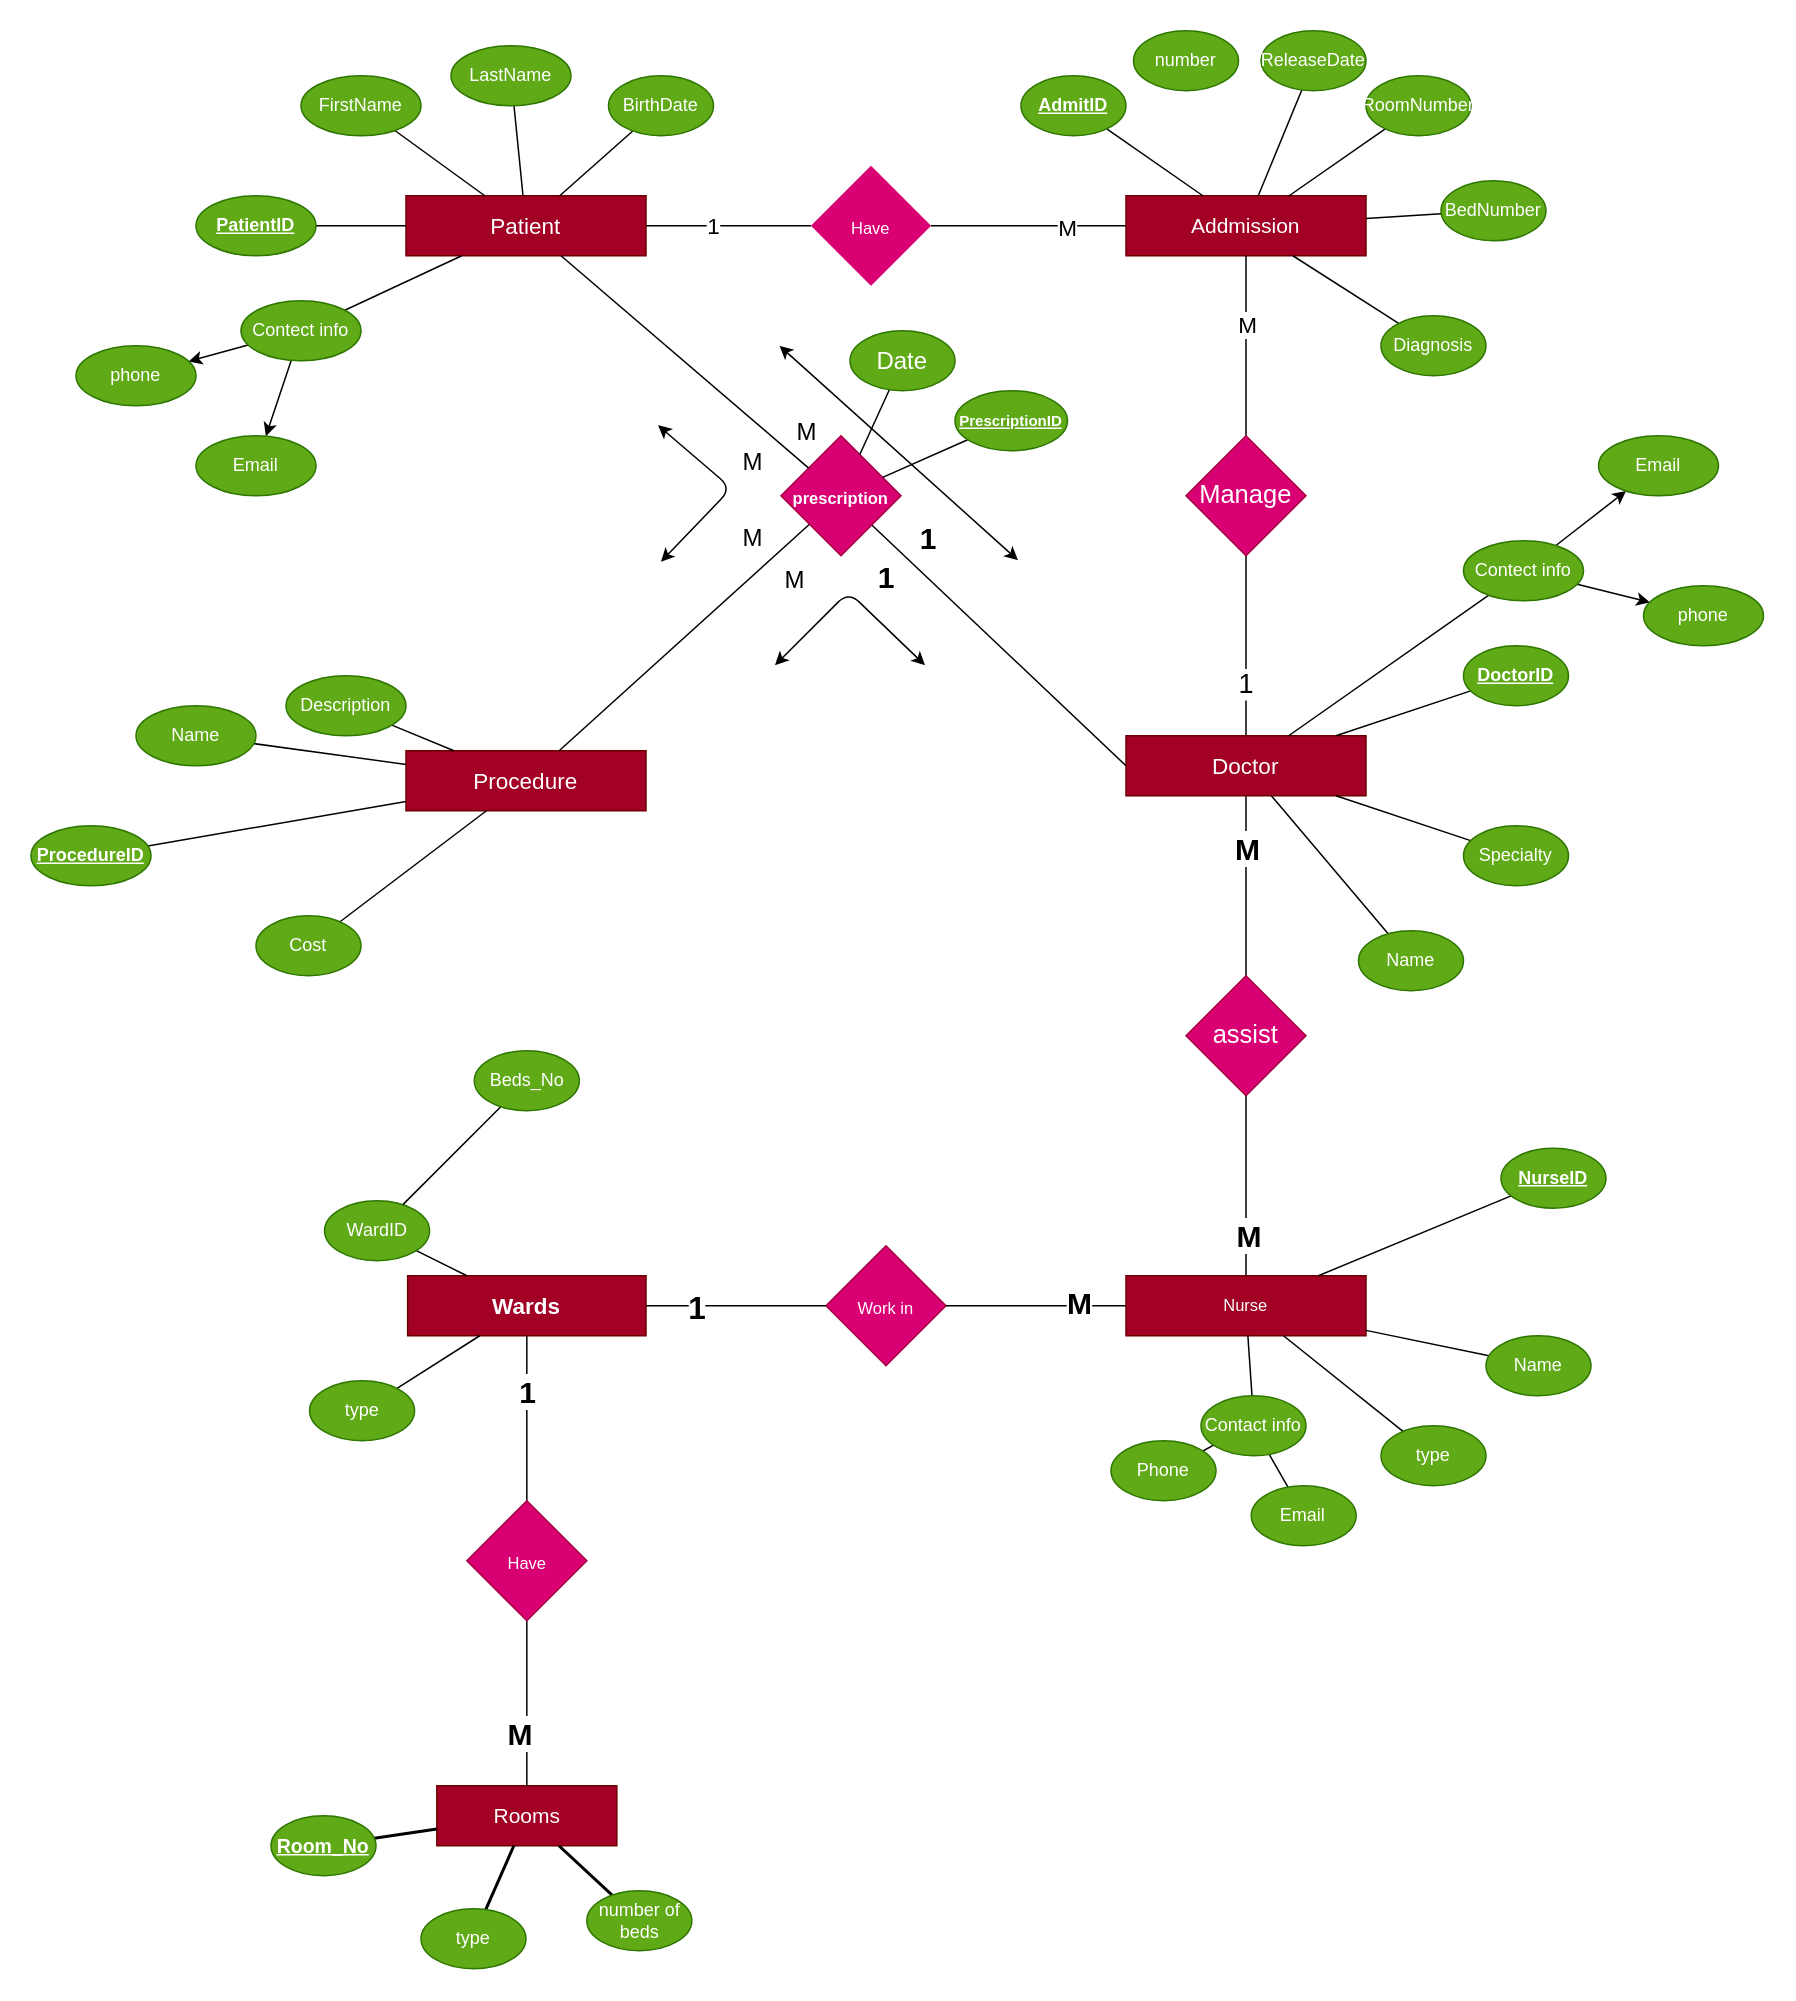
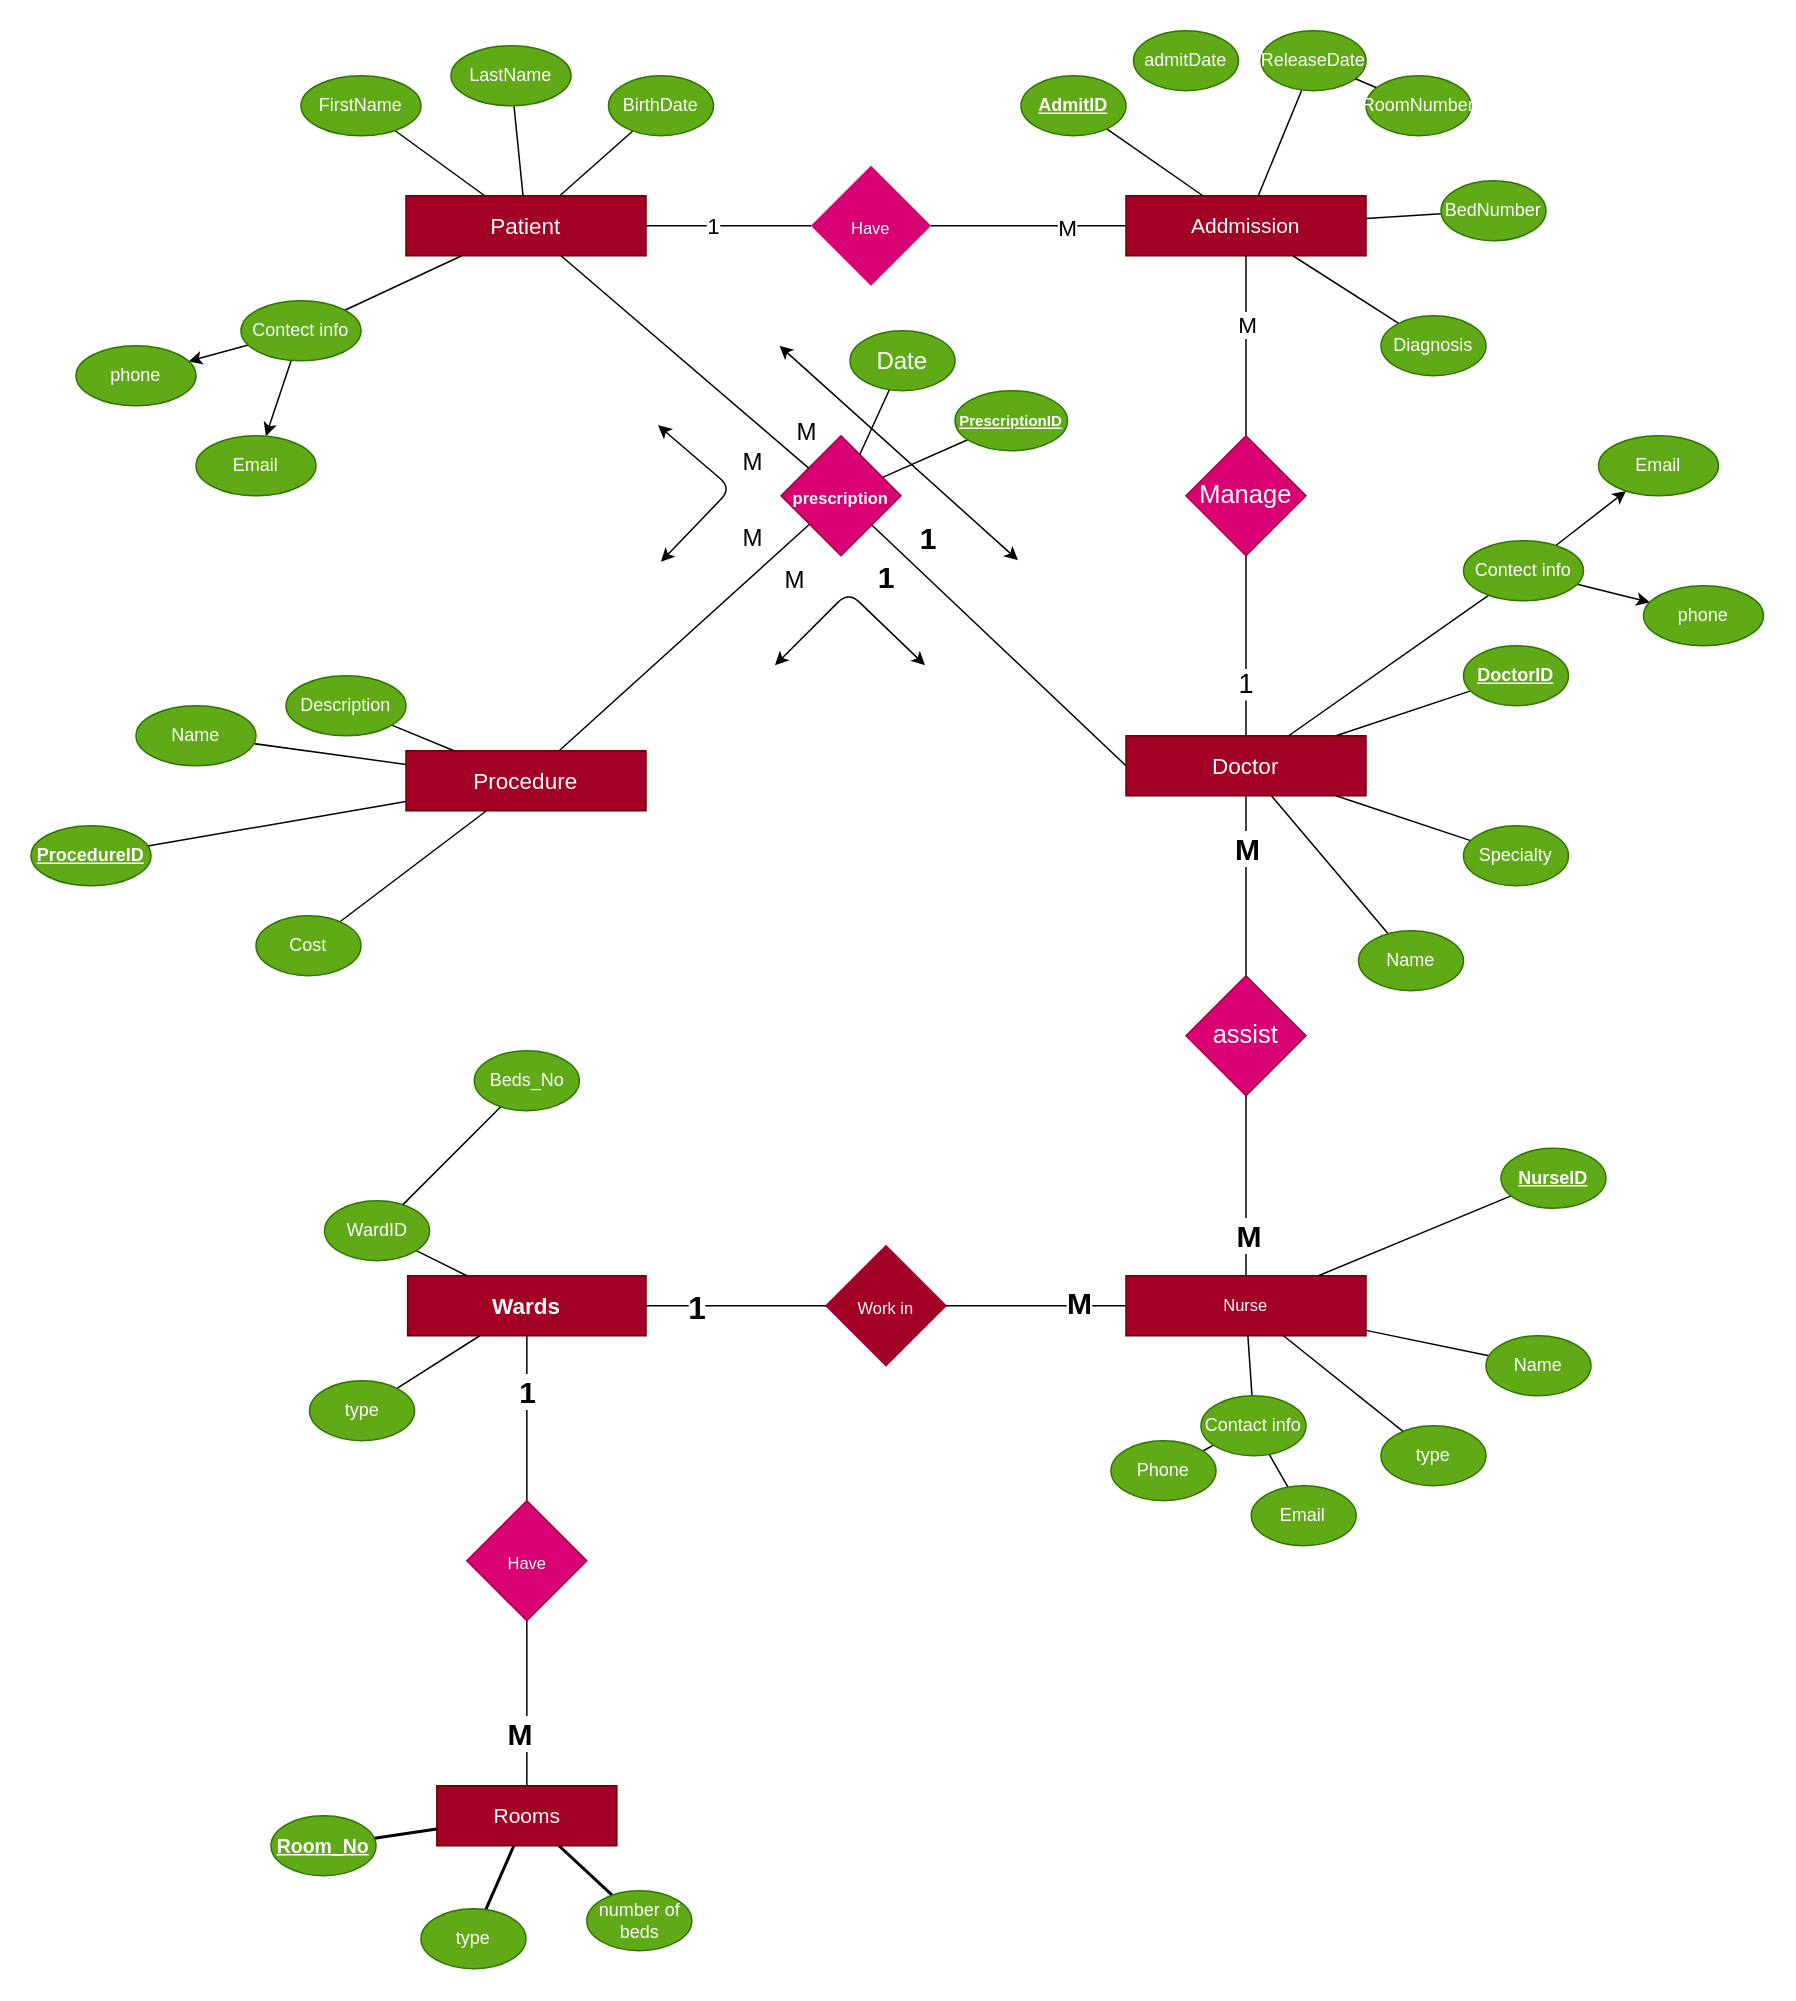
- <mxCell id="19" value="number" style="ellipse;whiteSpace=wrap;html=1;fillColor=#60a917;fontColor=#ffffff;strokeColor=#2D7600;" vertex="1" parent="1"><mxGeometry x="755" y="20" width="70" height="40" as="geometry" /></mxCell>
+ <mxCell id="19" value="admitDate" style="ellipse;whiteSpace=wrap;html=1;fillColor=#60a917;fontColor=#ffffff;strokeColor=#2D7600;" vertex="1" parent="1"><mxGeometry x="755" y="20" width="70" height="40" as="geometry" /></mxCell>
- <mxCell id="22" style="edgeStyle=none;html=1;strokeWidth=1;fontSize=22;startArrow=none;startFill=0;endArrow=none;endFill=0;" edge="1" parent="1" source="23" target="16"><mxGeometry relative="1" as="geometry" /></mxCell>
+ <mxCell id="22" style="edgeStyle=none;html=1;strokeWidth=1;fontSize=22;startArrow=none;startFill=0;endArrow=none;endFill=0;" edge="1" parent="1" source="23" target="21"><mxGeometry relative="1" as="geometry" /></mxCell>
- <mxCell id="10" value="&lt;b&gt;&lt;u&gt;PatientID&lt;/u&gt;&lt;/b&gt;" style="ellipse;whiteSpace=wrap;html=1;fillColor=#60a917;fontColor=#ffffff;strokeColor=#2D7600;" vertex="1" parent="1"><mxGeometry x="130" y="130" width="80" height="40" as="geometry" /></mxCell>
- <mxCell id="9" style="edgeStyle=none;html=1;endArrow=none;endFill=0;" edge="1" parent="1" source="10" target="2"><mxGeometry relative="1" as="geometry" /></mxCell>
- <mxCell id="48" value="&lt;font style=&quot;font-size: 11px;&quot;&gt;Work in&lt;/font&gt;" style="rhombus;whiteSpace=wrap;html=1;fontSize=16;fillColor=#d80073;fontColor=#ffffff;strokeColor=#A50040;" vertex="1" parent="1"><mxGeometry x="550" y="830" width="80" height="80" as="geometry" /></mxCell>
+ <mxCell id="48" value="&lt;font style=&quot;font-size: 11px;&quot;&gt;Work in&lt;/font&gt;" style="rhombus;whiteSpace=wrap;html=1;fontSize=16;fillColor=#a20025;fontColor=#ffffff;strokeColor=#A50040;" vertex="1" parent="1"><mxGeometry x="550" y="830" width="80" height="80" as="geometry" /></mxCell>
